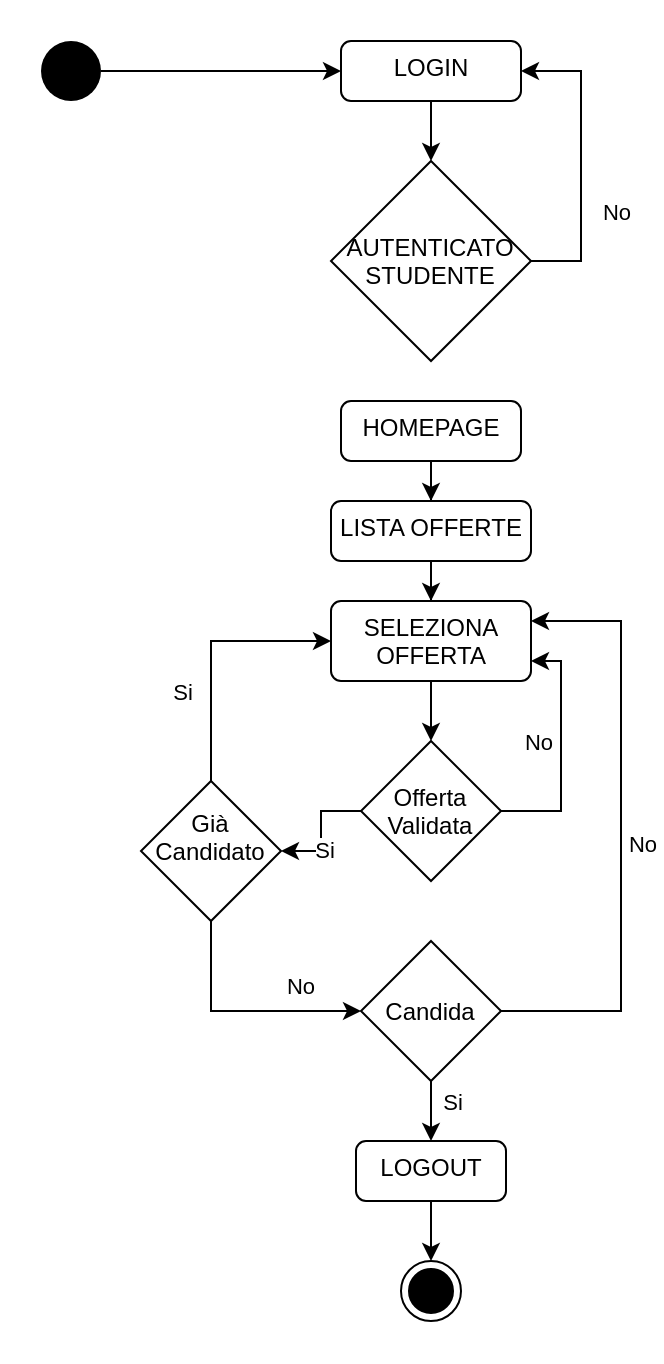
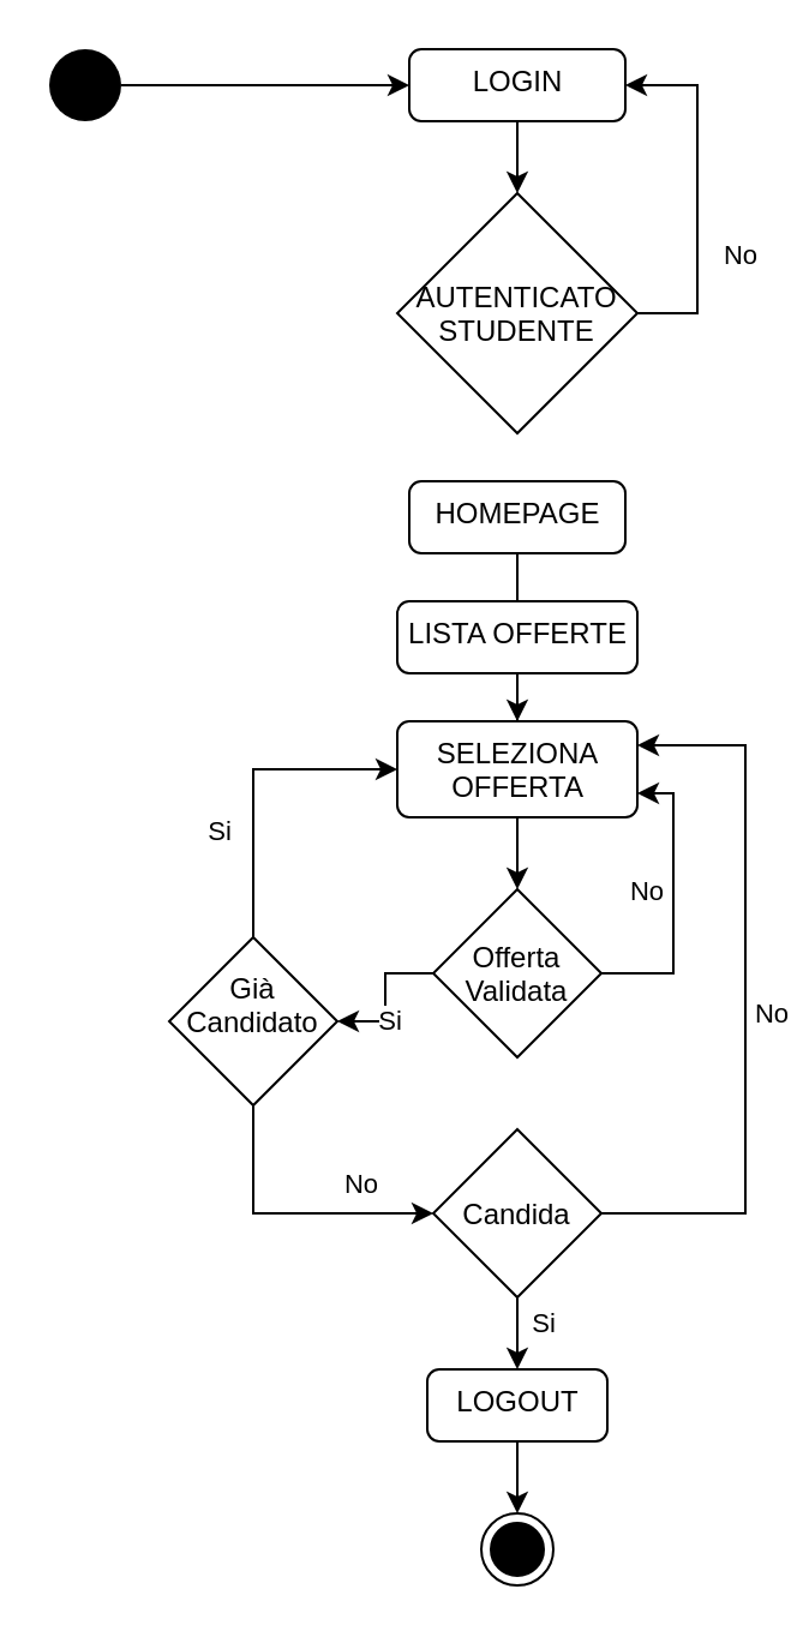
- <mxCell id="9" style="edgeStyle=orthogonalEdgeStyle;rounded=0;orthogonalLoop=1;jettySize=auto;html=1;endArrow=classic;endFill=1;" parent="1" source="10" target="12" edge="1"><mxGeometry relative="1" as="geometry" /></mxCell>
+ <mxCell id="9" style="edgeStyle=orthogonalEdgeStyle;rounded=0;orthogonalLoop=1;jettySize=auto;html=1;endArrow=none;endFill=1;" parent="1" source="10" target="12" edge="1"><mxGeometry relative="1" as="geometry" /></mxCell>
